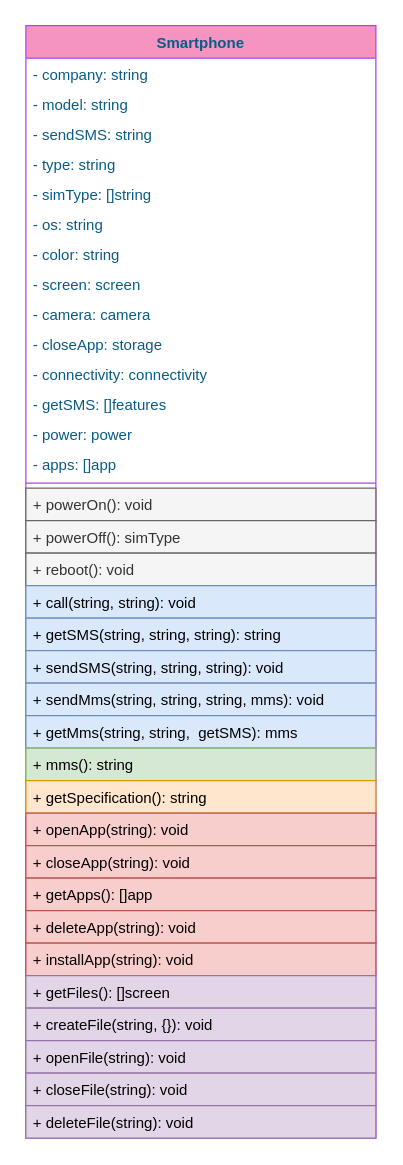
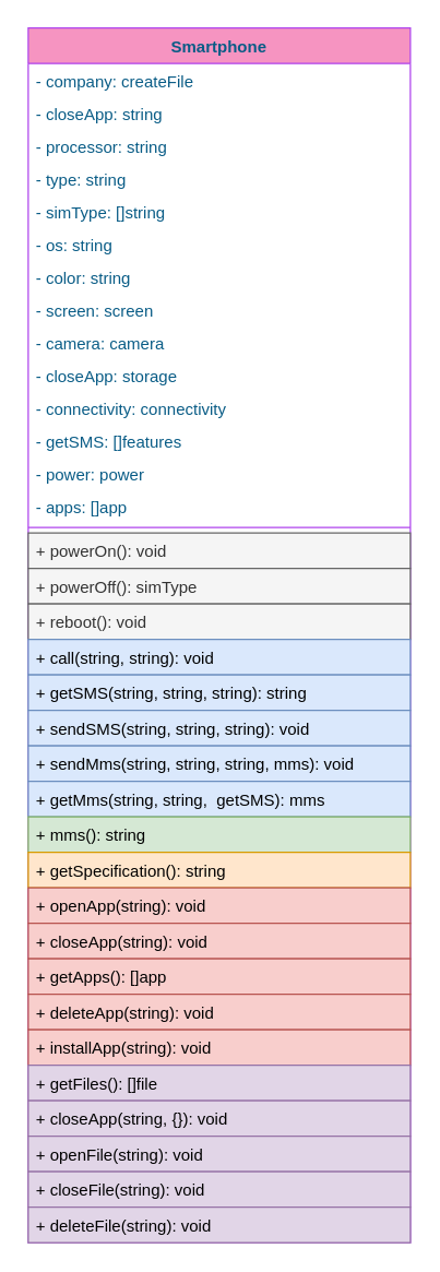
- <mxCell id="3" value="- company: string" style="text;strokeColor=none;fillColor=none;align=left;verticalAlign=top;spacingLeft=4;spacingRight=4;overflow=hidden;rotatable=0;points=[[0,0.5],[1,0.5]];portConstraint=eastwest;fontColor=#095C86;" vertex="1" parent="2"><mxGeometry y="26" width="280" height="24" as="geometry" /></mxCell>
+ <mxCell id="3" value="- company: createFile" style="text;strokeColor=none;fillColor=none;align=left;verticalAlign=top;spacingLeft=4;spacingRight=4;overflow=hidden;rotatable=0;points=[[0,0.5],[1,0.5]];portConstraint=eastwest;fontColor=#095C86;" vertex="1" parent="2"><mxGeometry y="26" width="280" height="24" as="geometry" /></mxCell>
- <mxCell id="4" value="- model: string" style="text;strokeColor=none;fillColor=none;align=left;verticalAlign=top;spacingLeft=4;spacingRight=4;overflow=hidden;rotatable=0;points=[[0,0.5],[1,0.5]];portConstraint=eastwest;fontColor=#095C86;" vertex="1" parent="2"><mxGeometry y="50" width="280" height="24" as="geometry" /></mxCell>
+ <mxCell id="4" value="- closeApp: string" style="text;strokeColor=none;fillColor=none;align=left;verticalAlign=top;spacingLeft=4;spacingRight=4;overflow=hidden;rotatable=0;points=[[0,0.5],[1,0.5]];portConstraint=eastwest;fontColor=#095C86;" vertex="1" parent="2"><mxGeometry y="50" width="280" height="24" as="geometry" /></mxCell>
- <mxCell id="5" value="- sendSMS: string" style="text;strokeColor=none;fillColor=none;align=left;verticalAlign=top;spacingLeft=4;spacingRight=4;overflow=hidden;rotatable=0;points=[[0,0.5],[1,0.5]];portConstraint=eastwest;fontColor=#095C86;" vertex="1" parent="2"><mxGeometry y="74" width="280" height="24" as="geometry" /></mxCell>
+ <mxCell id="5" value="- processor: string" style="text;strokeColor=none;fillColor=none;align=left;verticalAlign=top;spacingLeft=4;spacingRight=4;overflow=hidden;rotatable=0;points=[[0,0.5],[1,0.5]];portConstraint=eastwest;fontColor=#095C86;" vertex="1" parent="2"><mxGeometry y="74" width="280" height="24" as="geometry" /></mxCell>
- <mxCell id="33" value="+ getFiles(): []screen" style="text;strokeColor=#9673a6;fillColor=#e1d5e7;align=left;verticalAlign=top;spacingLeft=4;spacingRight=4;overflow=hidden;rotatable=0;points=[[0,0.5],[1,0.5]];portConstraint=eastwest;" vertex="1" parent="2"><mxGeometry y="760" width="280" height="26" as="geometry" /></mxCell>
+ <mxCell id="33" value="+ getFiles(): []file" style="text;strokeColor=#9673a6;fillColor=#e1d5e7;align=left;verticalAlign=top;spacingLeft=4;spacingRight=4;overflow=hidden;rotatable=0;points=[[0,0.5],[1,0.5]];portConstraint=eastwest;" vertex="1" parent="2"><mxGeometry y="760" width="280" height="26" as="geometry" /></mxCell>
- <mxCell id="34" value="+ createFile(string, {}): void" style="text;strokeColor=#9673a6;fillColor=#e1d5e7;align=left;verticalAlign=top;spacingLeft=4;spacingRight=4;overflow=hidden;rotatable=0;points=[[0,0.5],[1,0.5]];portConstraint=eastwest;" vertex="1" parent="2"><mxGeometry y="786" width="280" height="26" as="geometry" /></mxCell>
+ <mxCell id="34" value="+ closeApp(string, {}): void" style="text;strokeColor=#9673a6;fillColor=#e1d5e7;align=left;verticalAlign=top;spacingLeft=4;spacingRight=4;overflow=hidden;rotatable=0;points=[[0,0.5],[1,0.5]];portConstraint=eastwest;" vertex="1" parent="2"><mxGeometry y="786" width="280" height="26" as="geometry" /></mxCell>
